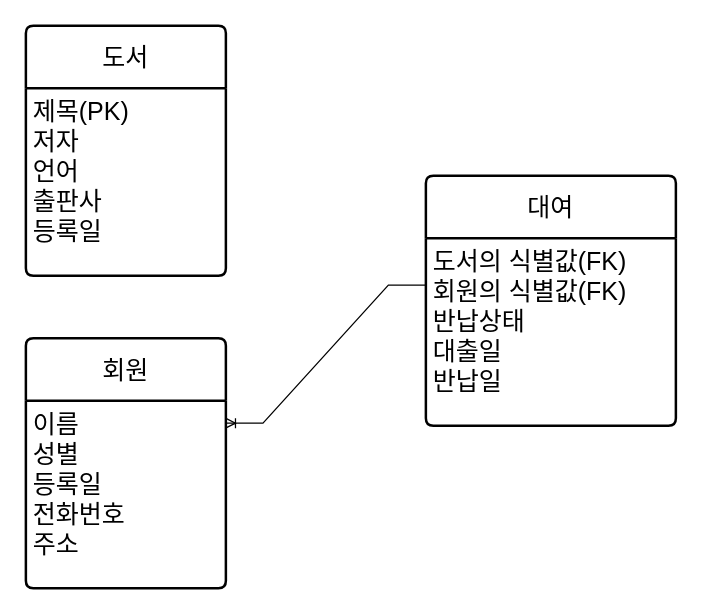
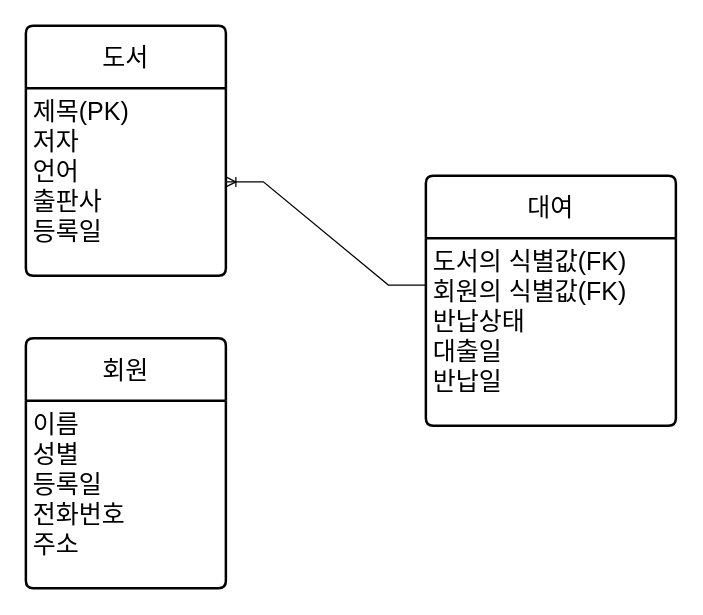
- <mxCell id="8" value="" style="edgeStyle=entityRelationEdgeStyle;fontSize=12;html=1;endArrow=ERoneToMany;rounded=0;exitX=0;exitY=0.25;exitDx=0;exitDy=0;entryX=0.998;entryY=0.12;entryDx=0;entryDy=0;entryPerimeter=0;" parent="1" source="7" target="5" edge="1"><mxGeometry width="100" height="100" relative="1" as="geometry"><mxPoint x="220" y="569.7" as="sourcePoint" /><mxPoint x="389" y="420" as="targetPoint" /></mxGeometry></mxCell>
+ <mxCell id="8" value="" style="edgeStyle=entityRelationEdgeStyle;fontSize=12;html=1;endArrow=ERoneToMany;rounded=0;exitX=0;exitY=0.25;exitDx=0;exitDy=0;" parent="1" source="7" target="3" edge="1"><mxGeometry width="100" height="100" relative="1" as="geometry"><mxPoint x="220" y="569.7" as="sourcePoint" /><mxPoint x="389" y="420" as="targetPoint" /></mxGeometry></mxCell>
